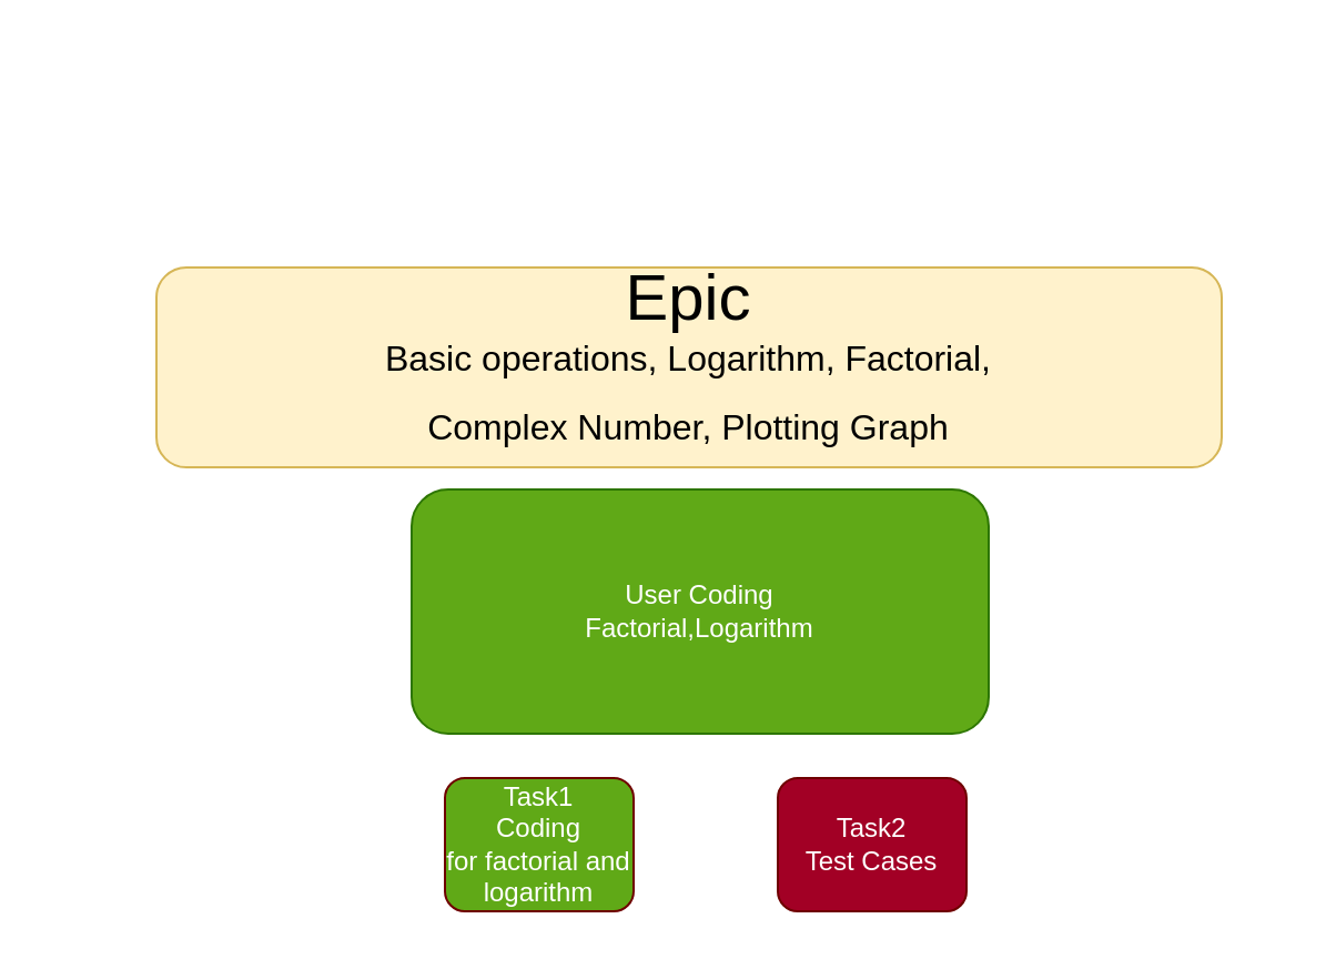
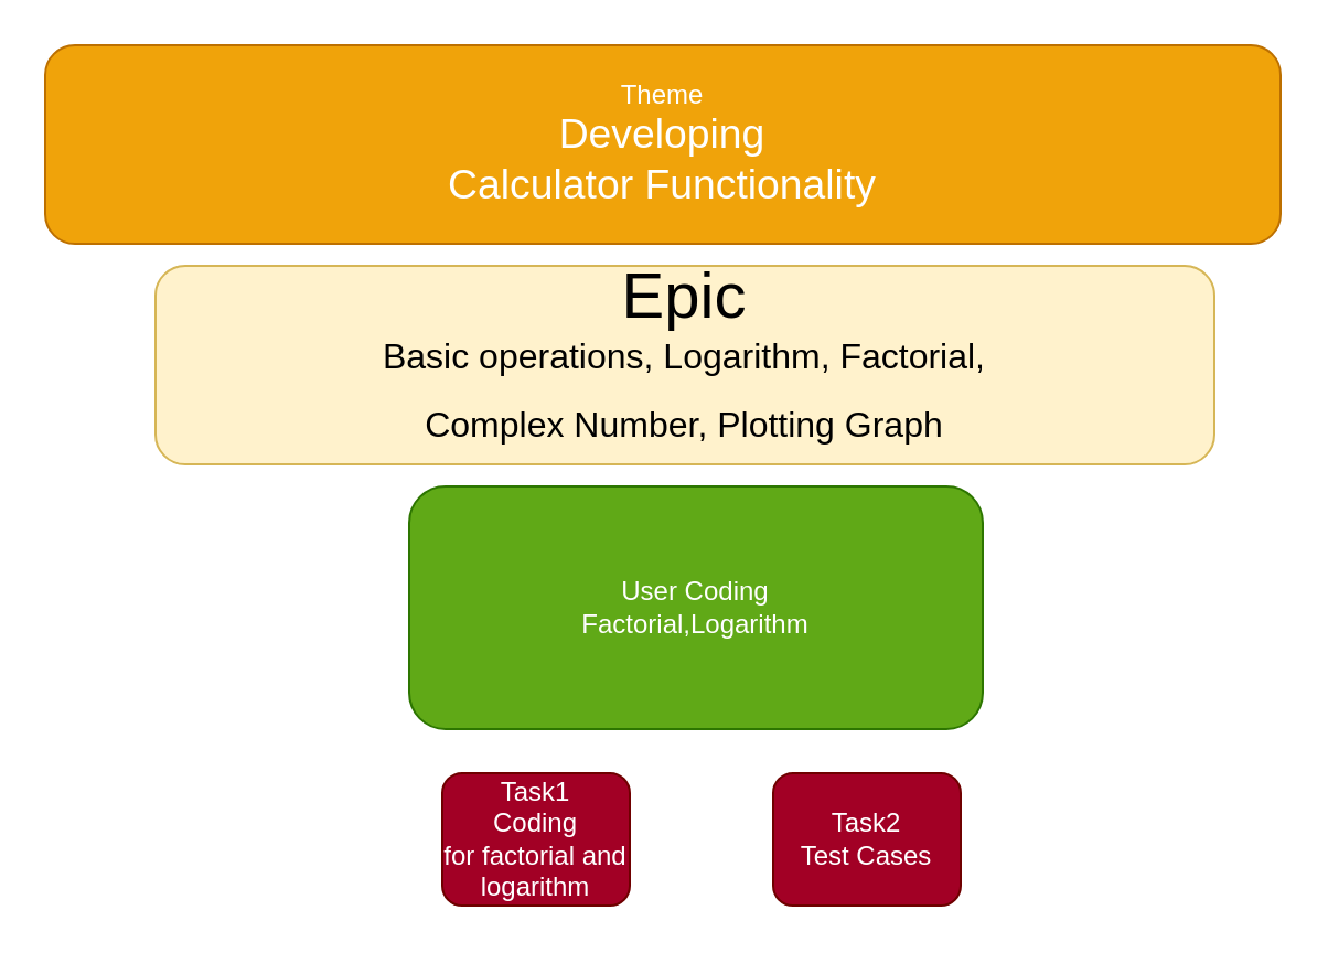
+ <mxCell id="4" value="Theme&lt;br&gt;&lt;span style=&quot;font-size: 14.0pt ; font-family: &amp;#34;calibri&amp;#34; , sans-serif&quot;&gt;Developing&lt;br/&gt;Calculator Functionality&lt;/span&gt;" style="rounded=1;whiteSpace=wrap;html=1;fillColor=#f0a30a;strokeColor=#BD7000;fontColor=#ffffff;" vertex="1" parent="1"><mxGeometry x="20" y="20" width="560" height="90" as="geometry" /></mxCell>
- <mxCell id="3" value="Task1&lt;br&gt;Coding&lt;br&gt;for factorial and logarithm" style="rounded=1;whiteSpace=wrap;html=1;fillColor=#60a917;strokeColor=#6F0000;fontColor=#ffffff;" vertex="1" parent="1"><mxGeometry x="200" y="350" width="85" height="60" as="geometry" /></mxCell>
+ <mxCell id="3" value="Task1&lt;br&gt;Coding&lt;br&gt;for factorial and logarithm" style="rounded=1;whiteSpace=wrap;html=1;fillColor=#a20025;strokeColor=#6F0000;fontColor=#ffffff;" vertex="1" parent="1"><mxGeometry x="200" y="350" width="85" height="60" as="geometry" /></mxCell>
